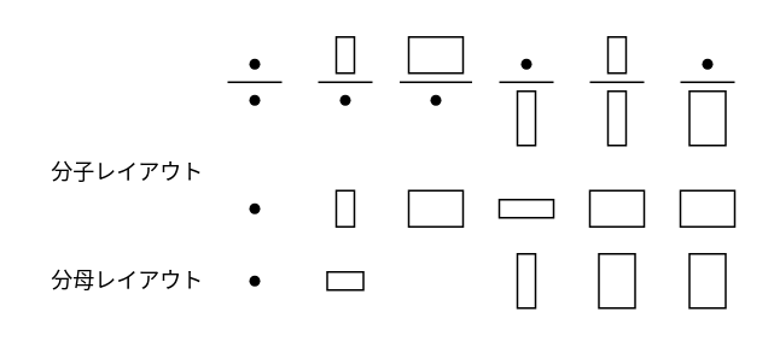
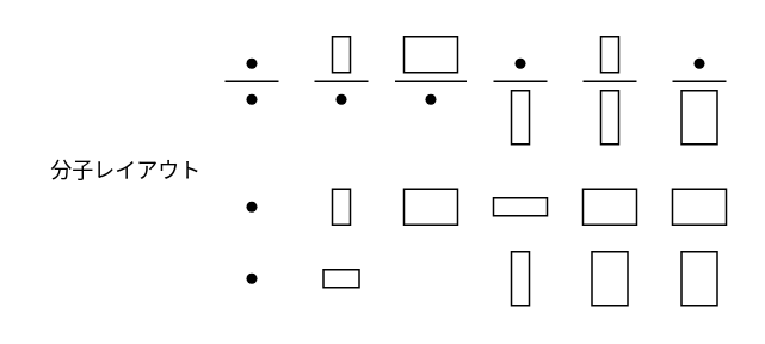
- <mxCell id="6" value="分母レイアウト" style="text;html=1;strokeColor=none;fillColor=none;align=center;verticalAlign=middle;whiteSpace=wrap;rounded=0;" vertex="1" parent="1"><mxGeometry x="20" y="145" width="100" height="20" as="geometry" /></mxCell>
